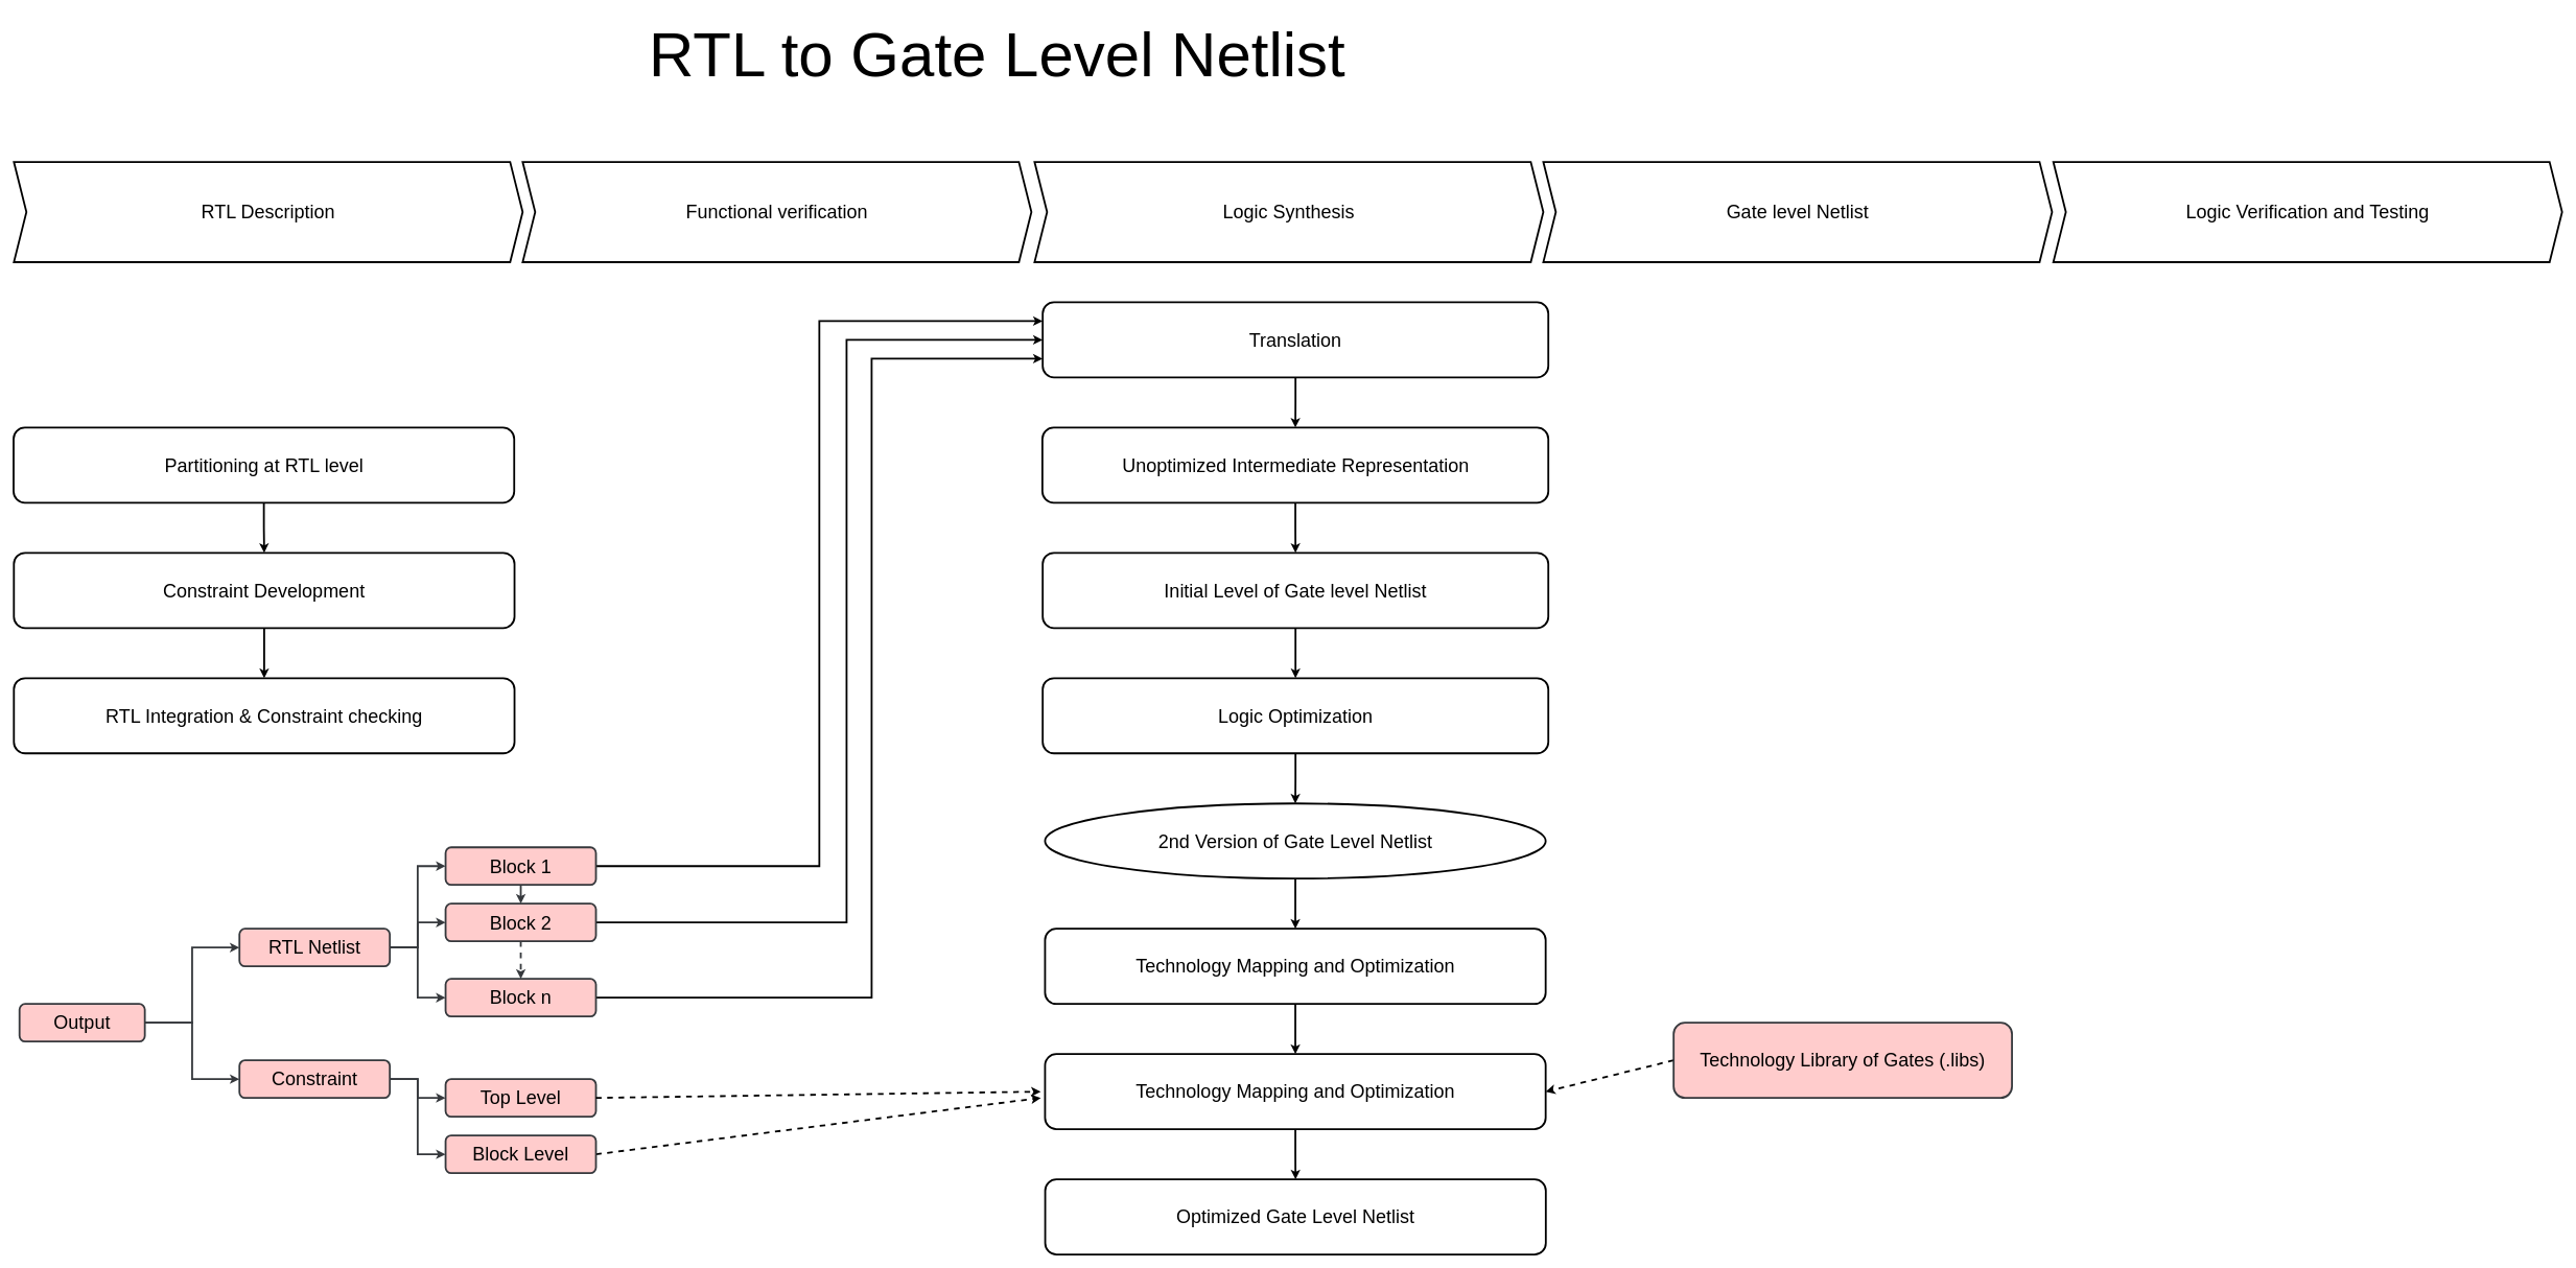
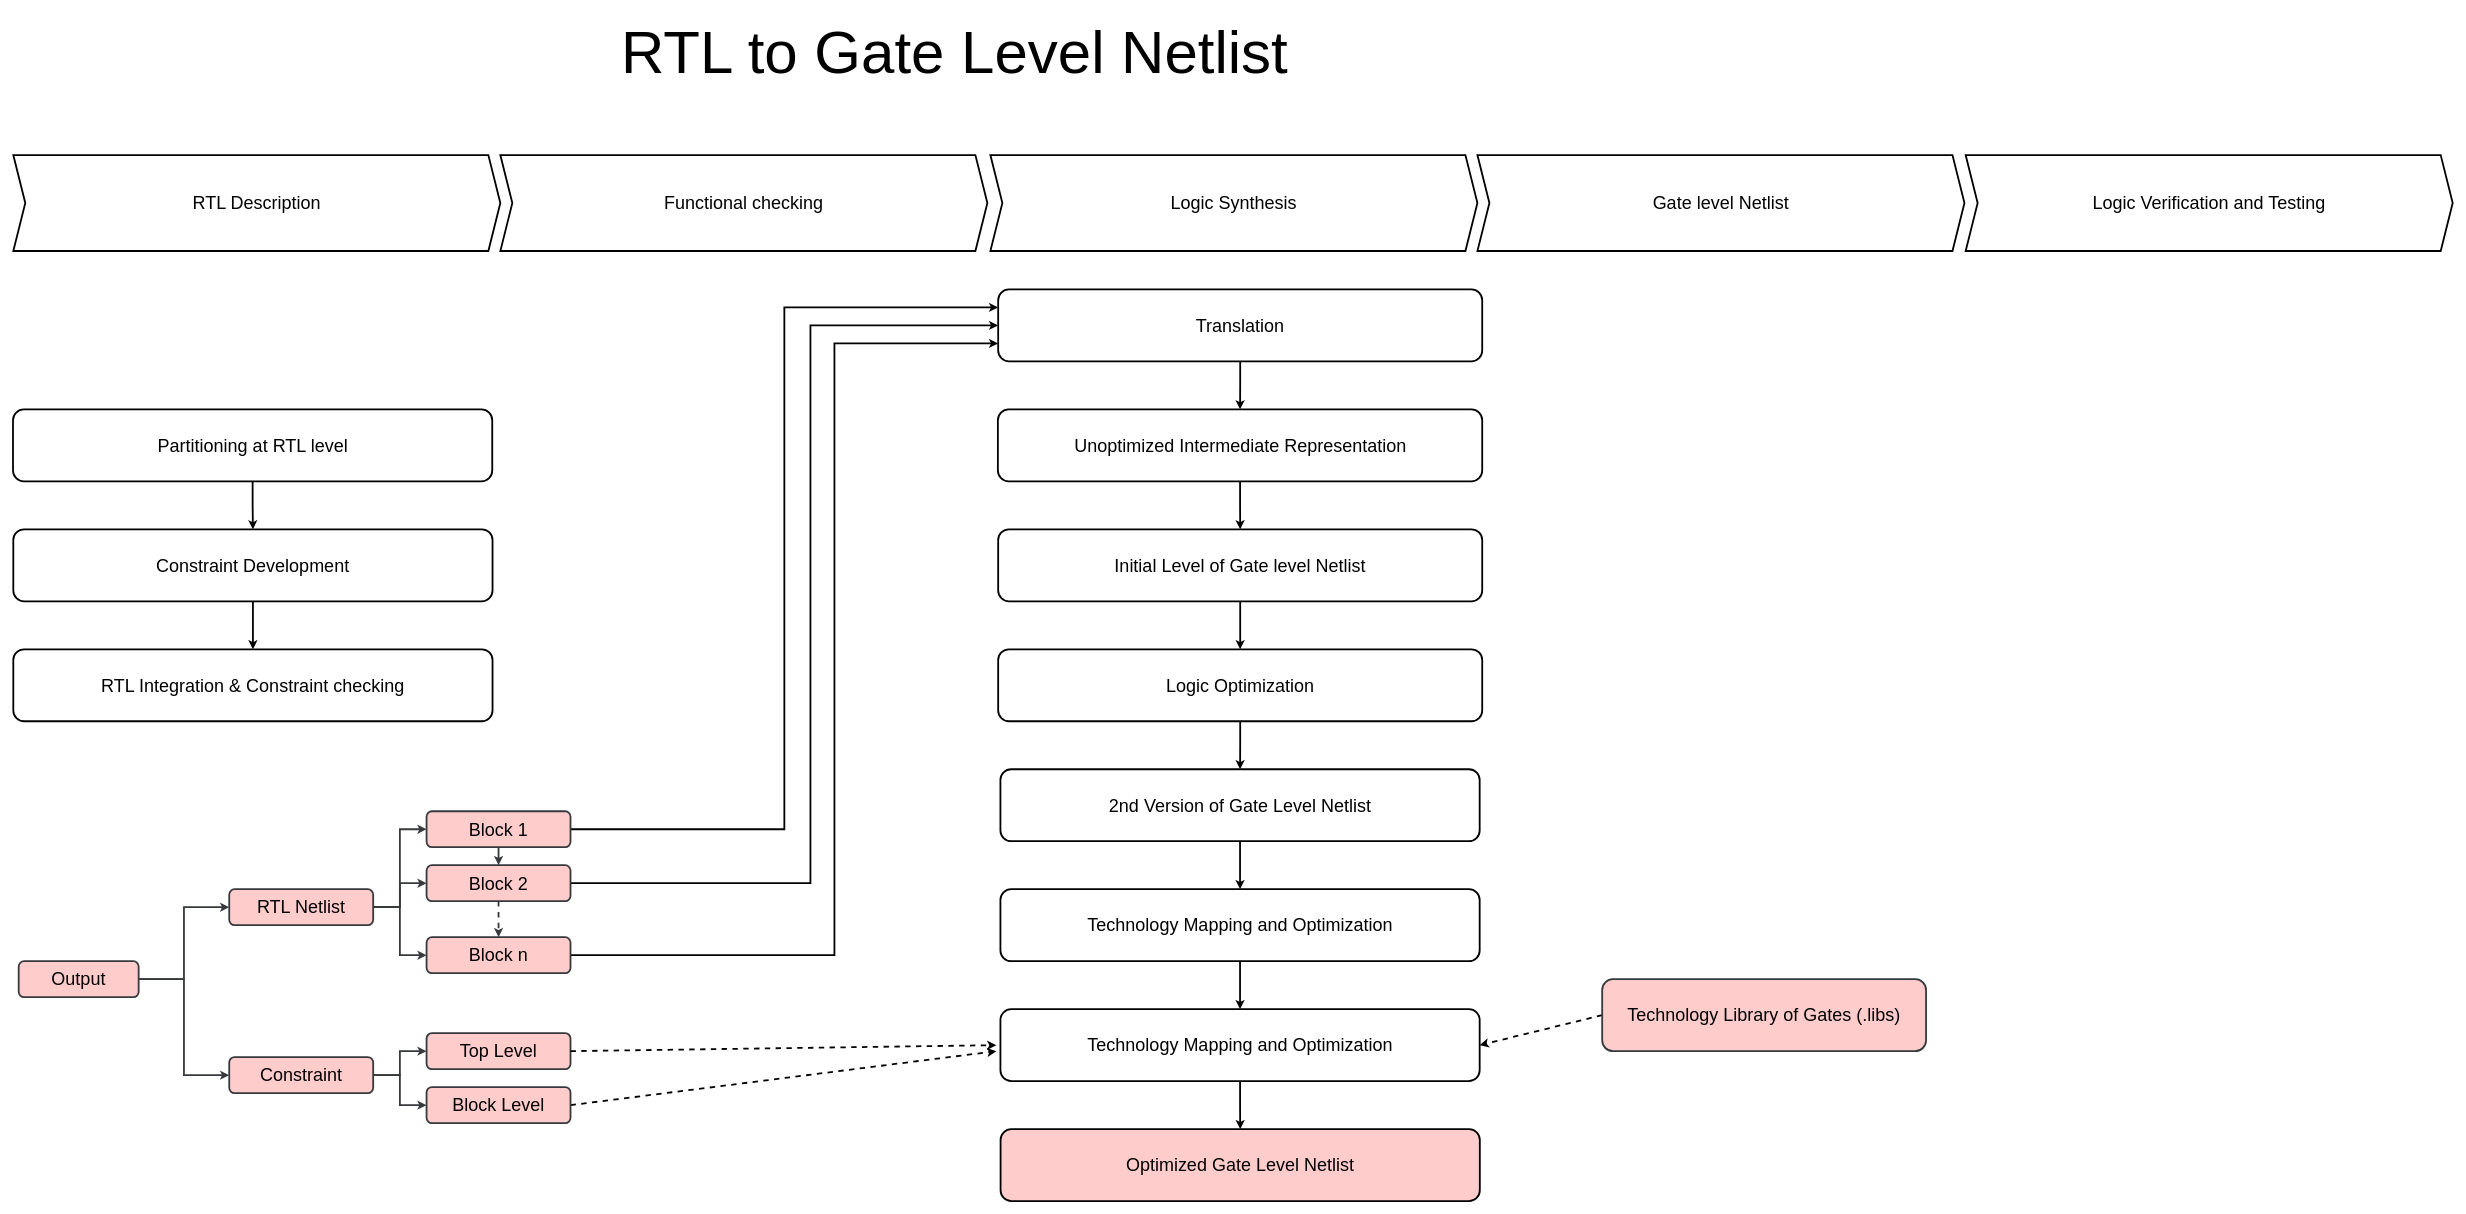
- <mxCell id="4" value="Functional verification" style="shape=step;perimeter=stepPerimeter;whiteSpace=wrap;html=1;fixedSize=1;strokeWidth=3;fontSize=30;" vertex="1" parent="1"><mxGeometry x="833" y="258" width="812" height="160" as="geometry" /></mxCell>
+ <mxCell id="4" value="Functional checking" style="shape=step;perimeter=stepPerimeter;whiteSpace=wrap;html=1;fixedSize=1;strokeWidth=3;fontSize=30;" vertex="1" parent="1"><mxGeometry x="833" y="258" width="812" height="160" as="geometry" /></mxCell>
- <mxCell id="43" value="2nd Version of Gate Level Netlist" style="ellipse;whiteSpace=wrap;html=1;fontSize=30;strokeWidth=3;" vertex="1" parent="1"><mxGeometry x="1666.75" y="1282" width="799" height="120" as="geometry" /></mxCell>
+ <mxCell id="43" value="2nd Version of Gate Level Netlist" style="rounded=1;whiteSpace=wrap;html=1;fontSize=30;strokeWidth=3;" vertex="1" parent="1"><mxGeometry x="1666.75" y="1282" width="799" height="120" as="geometry" /></mxCell>
- <mxCell id="22" value="Constraint" style="rounded=1;whiteSpace=wrap;html=1;fontSize=30;strokeWidth=3;fillColor=#ffcccc;strokeColor=#36393d;" vertex="1" parent="1"><mxGeometry x="381" y="1692" width="240" height="60" as="geometry" /></mxCell>
+ <mxCell id="22" value="Constraint" style="rounded=1;whiteSpace=wrap;html=1;fontSize=30;strokeWidth=3;fillColor=#ffcccc;strokeColor=#36393d;" vertex="1" parent="1"><mxGeometry x="381" y="1762" width="240" height="60" as="geometry" /></mxCell>
- <mxCell id="48" value="Optimized Gate Level Netlist" style="rounded=1;whiteSpace=wrap;html=1;fontSize=30;strokeWidth=3;" vertex="1" parent="1"><mxGeometry x="1667" y="1882" width="799" height="120" as="geometry" /></mxCell>
+ <mxCell id="48" value="Optimized Gate Level Netlist" style="rounded=1;whiteSpace=wrap;html=1;fontSize=30;strokeWidth=3;fillColor=#ffcccc;" vertex="1" parent="1"><mxGeometry x="1667" y="1882" width="799" height="120" as="geometry" /></mxCell>
